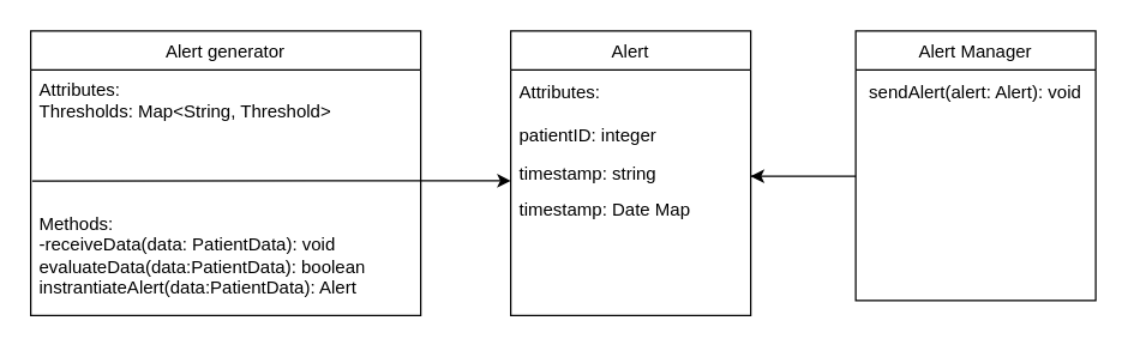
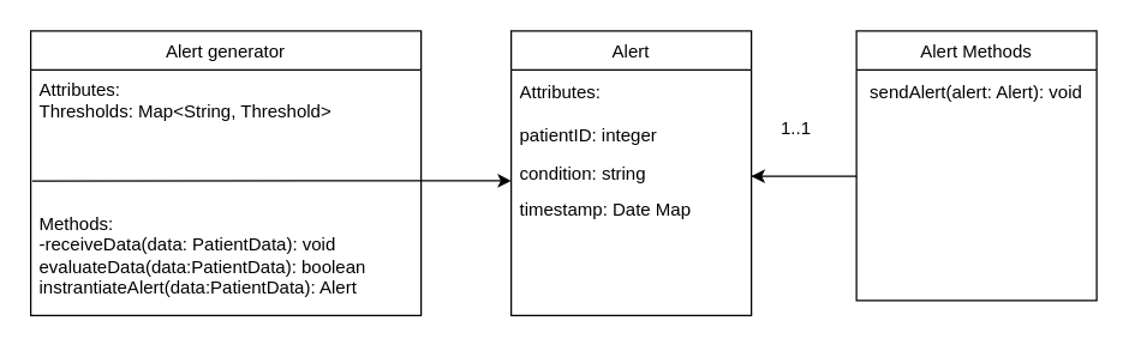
- <mxCell id="9" value="Alert Manager&#10;" style="swimlane;fontStyle=0;align=center;verticalAlign=top;childLayout=stackLayout;horizontal=1;startSize=26;horizontalStack=0;resizeParent=1;resizeLast=0;collapsible=1;marginBottom=0;rounded=0;shadow=0;strokeWidth=1;" vertex="1" parent="1"><mxGeometry x="570" y="20" width="160" height="180" as="geometry"><mxRectangle x="550" y="140" width="160" height="26" as="alternateBounds" /></mxGeometry></mxCell>
+ <mxCell id="9" value="Alert Methods&#10;" style="swimlane;fontStyle=0;align=center;verticalAlign=top;childLayout=stackLayout;horizontal=1;startSize=26;horizontalStack=0;resizeParent=1;resizeLast=0;collapsible=1;marginBottom=0;rounded=0;shadow=0;strokeWidth=1;" vertex="1" parent="1"><mxGeometry x="570" y="20" width="160" height="180" as="geometry"><mxRectangle x="550" y="140" width="160" height="26" as="alternateBounds" /></mxGeometry></mxCell>
+ <mxCell id="16" value="1..1" style="text;html=1;align=center;verticalAlign=middle;whiteSpace=wrap;rounded=0;" vertex="1" parent="1"><mxGeometry x="500" y="70" width="60" height="30" as="geometry" /></mxCell>
- <mxCell id="7" value="timestamp: string" style="text;align=left;verticalAlign=top;spacingLeft=4;spacingRight=4;overflow=hidden;rotatable=0;points=[[0,0.5],[1,0.5]];portConstraint=eastwest;rounded=0;shadow=0;html=0;" vertex="1" parent="4"><mxGeometry y="82" width="160" height="24" as="geometry" /></mxCell>
+ <mxCell id="7" value="condition: string" style="text;align=left;verticalAlign=top;spacingLeft=4;spacingRight=4;overflow=hidden;rotatable=0;points=[[0,0.5],[1,0.5]];portConstraint=eastwest;rounded=0;shadow=0;html=0;" vertex="1" parent="4"><mxGeometry y="82" width="160" height="24" as="geometry" /></mxCell>
